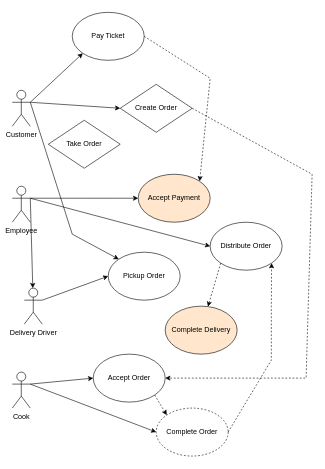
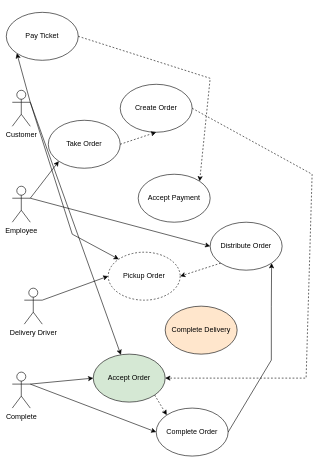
- <mxCell id="7" value="Pay Ticket" style="ellipse;whiteSpace=wrap;html=1;" parent="1" vertex="1"><mxGeometry x="120" y="20" width="120" height="80" as="geometry" /></mxCell>
+ <mxCell id="7" value="Pay Ticket" style="ellipse;whiteSpace=wrap;html=1;" parent="1" vertex="1"><mxGeometry x="10" y="20" width="120" height="80" as="geometry" /></mxCell>
- <mxCell id="16" value="" style="endArrow=classic;html=1;rounded=0;exitX=1;exitY=0.333;exitDx=0;exitDy=0;exitPerimeter=0;entryX=0;entryY=0.5;entryDx=0;entryDy=0;" parent="1" source="2" target="6" edge="1"><mxGeometry width="50" height="50" relative="1" as="geometry"><mxPoint x="230" y="450" as="sourcePoint" /><mxPoint x="280" y="400" as="targetPoint" /></mxGeometry></mxCell>
+ <mxCell id="16" value="" style="endArrow=classic;html=1;rounded=0;exitX=1;exitY=0.333;exitDx=0;exitDy=0;exitPerimeter=0;" parent="1" source="2" target="8" edge="1"><mxGeometry width="50" height="50" relative="1" as="geometry"><mxPoint x="230" y="450" as="sourcePoint" /><mxPoint x="280" y="400" as="targetPoint" /></mxGeometry></mxCell>
- <mxCell id="6" value="Create Order" style="rhombus;whiteSpace=wrap;html=1;" parent="1" vertex="1"><mxGeometry x="200" y="140" width="120" height="80" as="geometry" /></mxCell>
+ <mxCell id="6" value="Create Order" style="ellipse;whiteSpace=wrap;html=1;" parent="1" vertex="1"><mxGeometry x="200" y="140" width="120" height="80" as="geometry" /></mxCell>
+ <mxCell id="21" value="" style="endArrow=classic;html=1;rounded=0;exitX=1;exitY=0.5;exitDx=0;exitDy=0;entryX=0.5;entryY=1;entryDx=0;entryDy=0;dashed=1;" parent="1" source="10" target="6" edge="1"><mxGeometry width="50" height="50" relative="1" as="geometry"><mxPoint x="230" y="450" as="sourcePoint" /><mxPoint x="280" y="400" as="targetPoint" /></mxGeometry></mxCell>
- <mxCell id="10" value="Take Order" style="rhombus;whiteSpace=wrap;html=1;" parent="1" vertex="1"><mxGeometry x="80" y="200" width="120" height="80" as="geometry" /></mxCell>
+ <mxCell id="10" value="Take Order" style="ellipse;whiteSpace=wrap;html=1;" parent="1" vertex="1"><mxGeometry x="80" y="200" width="120" height="80" as="geometry" /></mxCell>
- <mxCell id="17" value="" style="endArrow=classic;html=1;rounded=0;exitX=1;exitY=0.333;exitDx=0;exitDy=0;exitPerimeter=0;entryX=0;entryY=0.5;entryDx=0;entryDy=0;" parent="1" source="3" target="11" edge="1"><mxGeometry width="50" height="50" relative="1" as="geometry"><mxPoint x="230" y="450" as="sourcePoint" /><mxPoint x="280" y="400" as="targetPoint" /></mxGeometry></mxCell>
- <mxCell id="11" value="Accept Payment" style="ellipse;whiteSpace=wrap;html=1;fillColor=#ffe6cc;" parent="1" vertex="1"><mxGeometry x="230" y="290" width="120" height="80" as="geometry" /></mxCell>
+ <mxCell id="11" value="Accept Payment" style="ellipse;whiteSpace=wrap;html=1;" parent="1" vertex="1"><mxGeometry x="230" y="290" width="120" height="80" as="geometry" /></mxCell>
- <mxCell id="20" value="" style="endArrow=classic;html=1;rounded=0;exitX=1;exitY=0.333;exitDx=0;exitDy=0;exitPerimeter=0;" parent="1" source="3" target="4" edge="1"><mxGeometry width="50" height="50" relative="1" as="geometry"><mxPoint x="230" y="450" as="sourcePoint" /><mxPoint x="280" y="400" as="targetPoint" /></mxGeometry></mxCell>
+ <mxCell id="20" value="" style="endArrow=classic;html=1;rounded=0;exitX=1;exitY=0.333;exitDx=0;exitDy=0;exitPerimeter=0;entryX=0;entryY=1;entryDx=0;entryDy=0;" parent="1" source="3" target="10" edge="1"><mxGeometry width="50" height="50" relative="1" as="geometry"><mxPoint x="230" y="450" as="sourcePoint" /><mxPoint x="280" y="400" as="targetPoint" /></mxGeometry></mxCell>
- <mxCell id="13" value="Pickup Order" style="ellipse;whiteSpace=wrap;html=1;" parent="1" vertex="1"><mxGeometry x="180" y="420" width="120" height="80" as="geometry" /></mxCell>
+ <mxCell id="13" value="Pickup Order" style="ellipse;whiteSpace=wrap;html=1;dashed=1;" parent="1" vertex="1"><mxGeometry x="180" y="420" width="120" height="80" as="geometry" /></mxCell>
- <mxCell id="27" value="" style="endArrow=classic;html=1;rounded=0;exitX=0;exitY=1;exitDx=0;exitDy=0;dashed=1;" parent="1" source="12" target="14" edge="1"><mxGeometry width="50" height="50" relative="1" as="geometry"><mxPoint x="230" y="450" as="sourcePoint" /><mxPoint x="280" y="400" as="targetPoint" /></mxGeometry></mxCell>
+ <mxCell id="27" value="" style="endArrow=classic;html=1;rounded=0;exitX=0;exitY=1;exitDx=0;exitDy=0;entryX=1;entryY=0.5;entryDx=0;entryDy=0;dashed=1;" parent="1" source="12" target="13" edge="1"><mxGeometry width="50" height="50" relative="1" as="geometry"><mxPoint x="230" y="450" as="sourcePoint" /><mxPoint x="280" y="400" as="targetPoint" /></mxGeometry></mxCell>
- <mxCell id="26" value="" style="endArrow=classic;html=1;rounded=0;exitX=1;exitY=0.5;exitDx=0;exitDy=0;entryX=1;entryY=1;entryDx=0;entryDy=0;dashed=1;" parent="1" source="9" target="12" edge="1"><mxGeometry width="50" height="50" relative="1" as="geometry"><mxPoint x="230" y="450" as="sourcePoint" /><mxPoint x="280" y="400" as="targetPoint" /><Array as="points"><mxPoint x="452" y="600" /><mxPoint x="452" y="510" /></Array></mxGeometry></mxCell>
+ <mxCell id="26" value="" style="endArrow=classic;html=1;rounded=0;exitX=1;exitY=0.5;exitDx=0;exitDy=0;entryX=1;entryY=1;entryDx=0;entryDy=0;dashed=0;" parent="1" source="9" target="12" edge="1"><mxGeometry width="50" height="50" relative="1" as="geometry"><mxPoint x="230" y="450" as="sourcePoint" /><mxPoint x="280" y="400" as="targetPoint" /><Array as="points"><mxPoint x="452" y="600" /><mxPoint x="452" y="510" /></Array></mxGeometry></mxCell>
- <mxCell id="8" value="&lt;div&gt;Accept Order&lt;/div&gt;" style="ellipse;whiteSpace=wrap;html=1;" parent="1" vertex="1"><mxGeometry x="155" y="590" width="120" height="80" as="geometry" /></mxCell>
+ <mxCell id="8" value="&lt;div&gt;Accept Order&lt;/div&gt;" style="ellipse;whiteSpace=wrap;html=1;fillColor=#d5e8d4;" parent="1" vertex="1"><mxGeometry x="155" y="590" width="120" height="80" as="geometry" /></mxCell>
- <mxCell id="5" value="Cook" style="shape=umlActor;verticalLabelPosition=bottom;verticalAlign=top;html=1;outlineConnect=0;" parent="1" vertex="1"><mxGeometry x="20" y="620" width="30" height="60" as="geometry" /></mxCell>
+ <mxCell id="5" value="Complete" style="shape=umlActor;verticalLabelPosition=bottom;verticalAlign=top;html=1;outlineConnect=0;" parent="1" vertex="1"><mxGeometry x="20" y="620" width="30" height="60" as="geometry" /></mxCell>
- <mxCell id="9" value="Complete Order" style="ellipse;whiteSpace=wrap;html=1;dashed=1;" parent="1" vertex="1"><mxGeometry x="260" y="680" width="120" height="80" as="geometry" /></mxCell>
+ <mxCell id="9" value="Complete Order" style="ellipse;whiteSpace=wrap;html=1;" parent="1" vertex="1"><mxGeometry x="260" y="680" width="120" height="80" as="geometry" /></mxCell>
